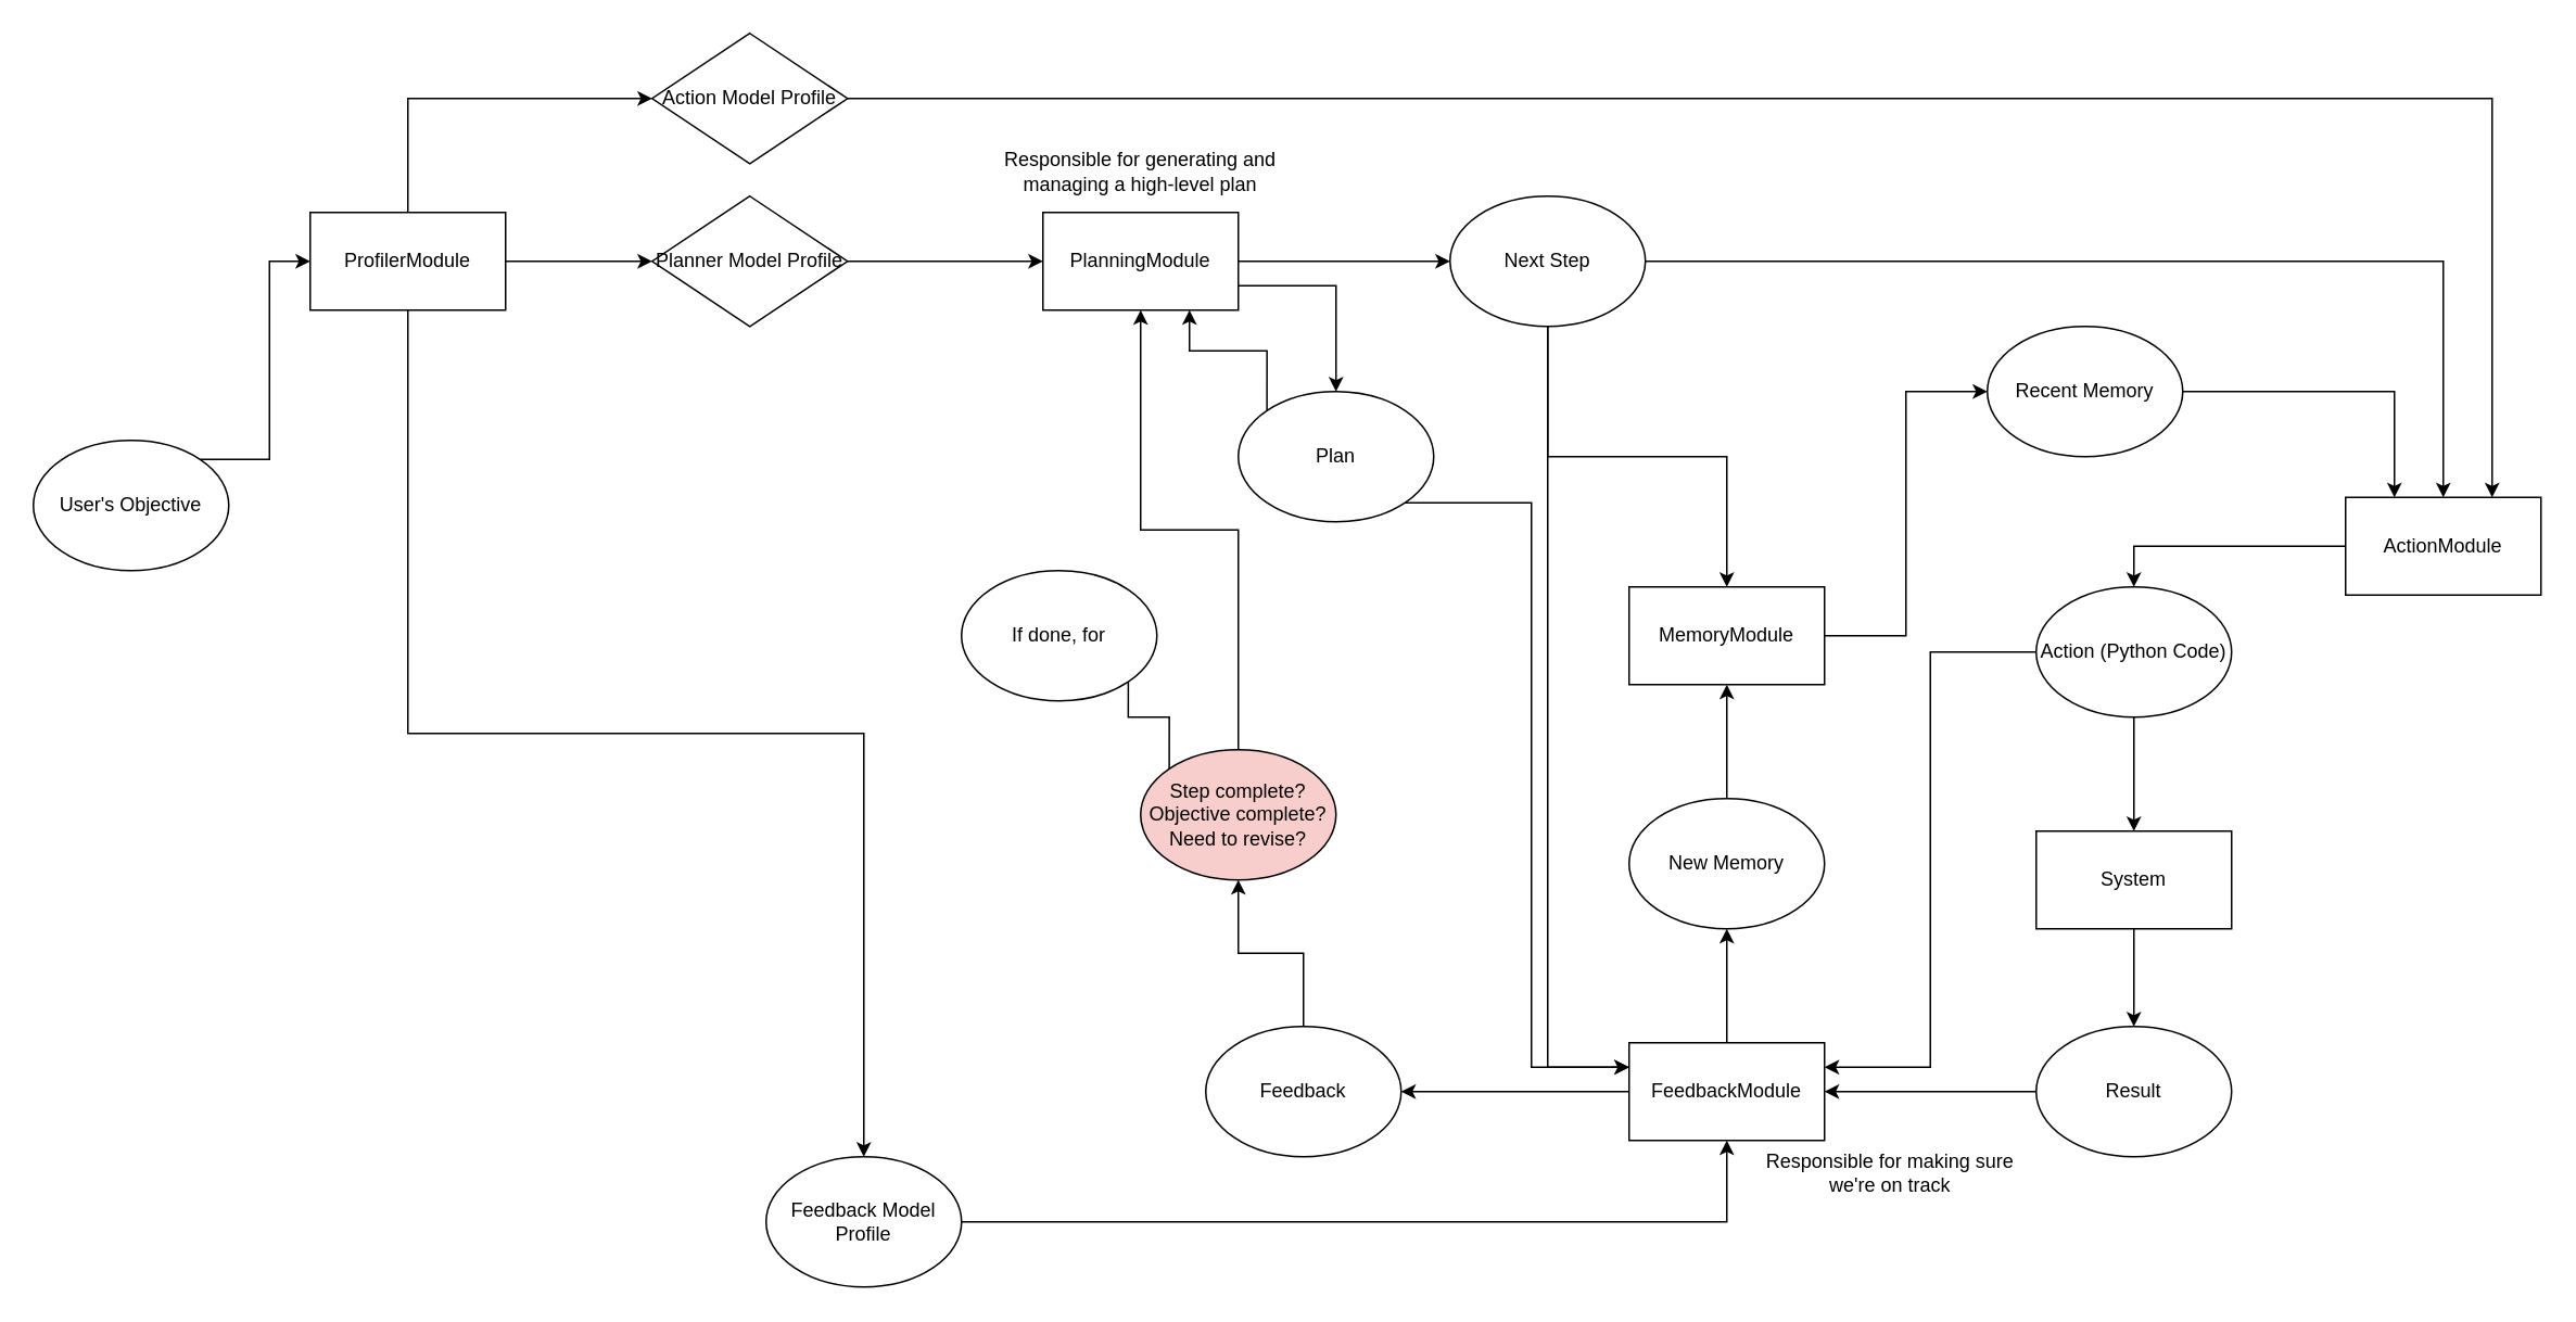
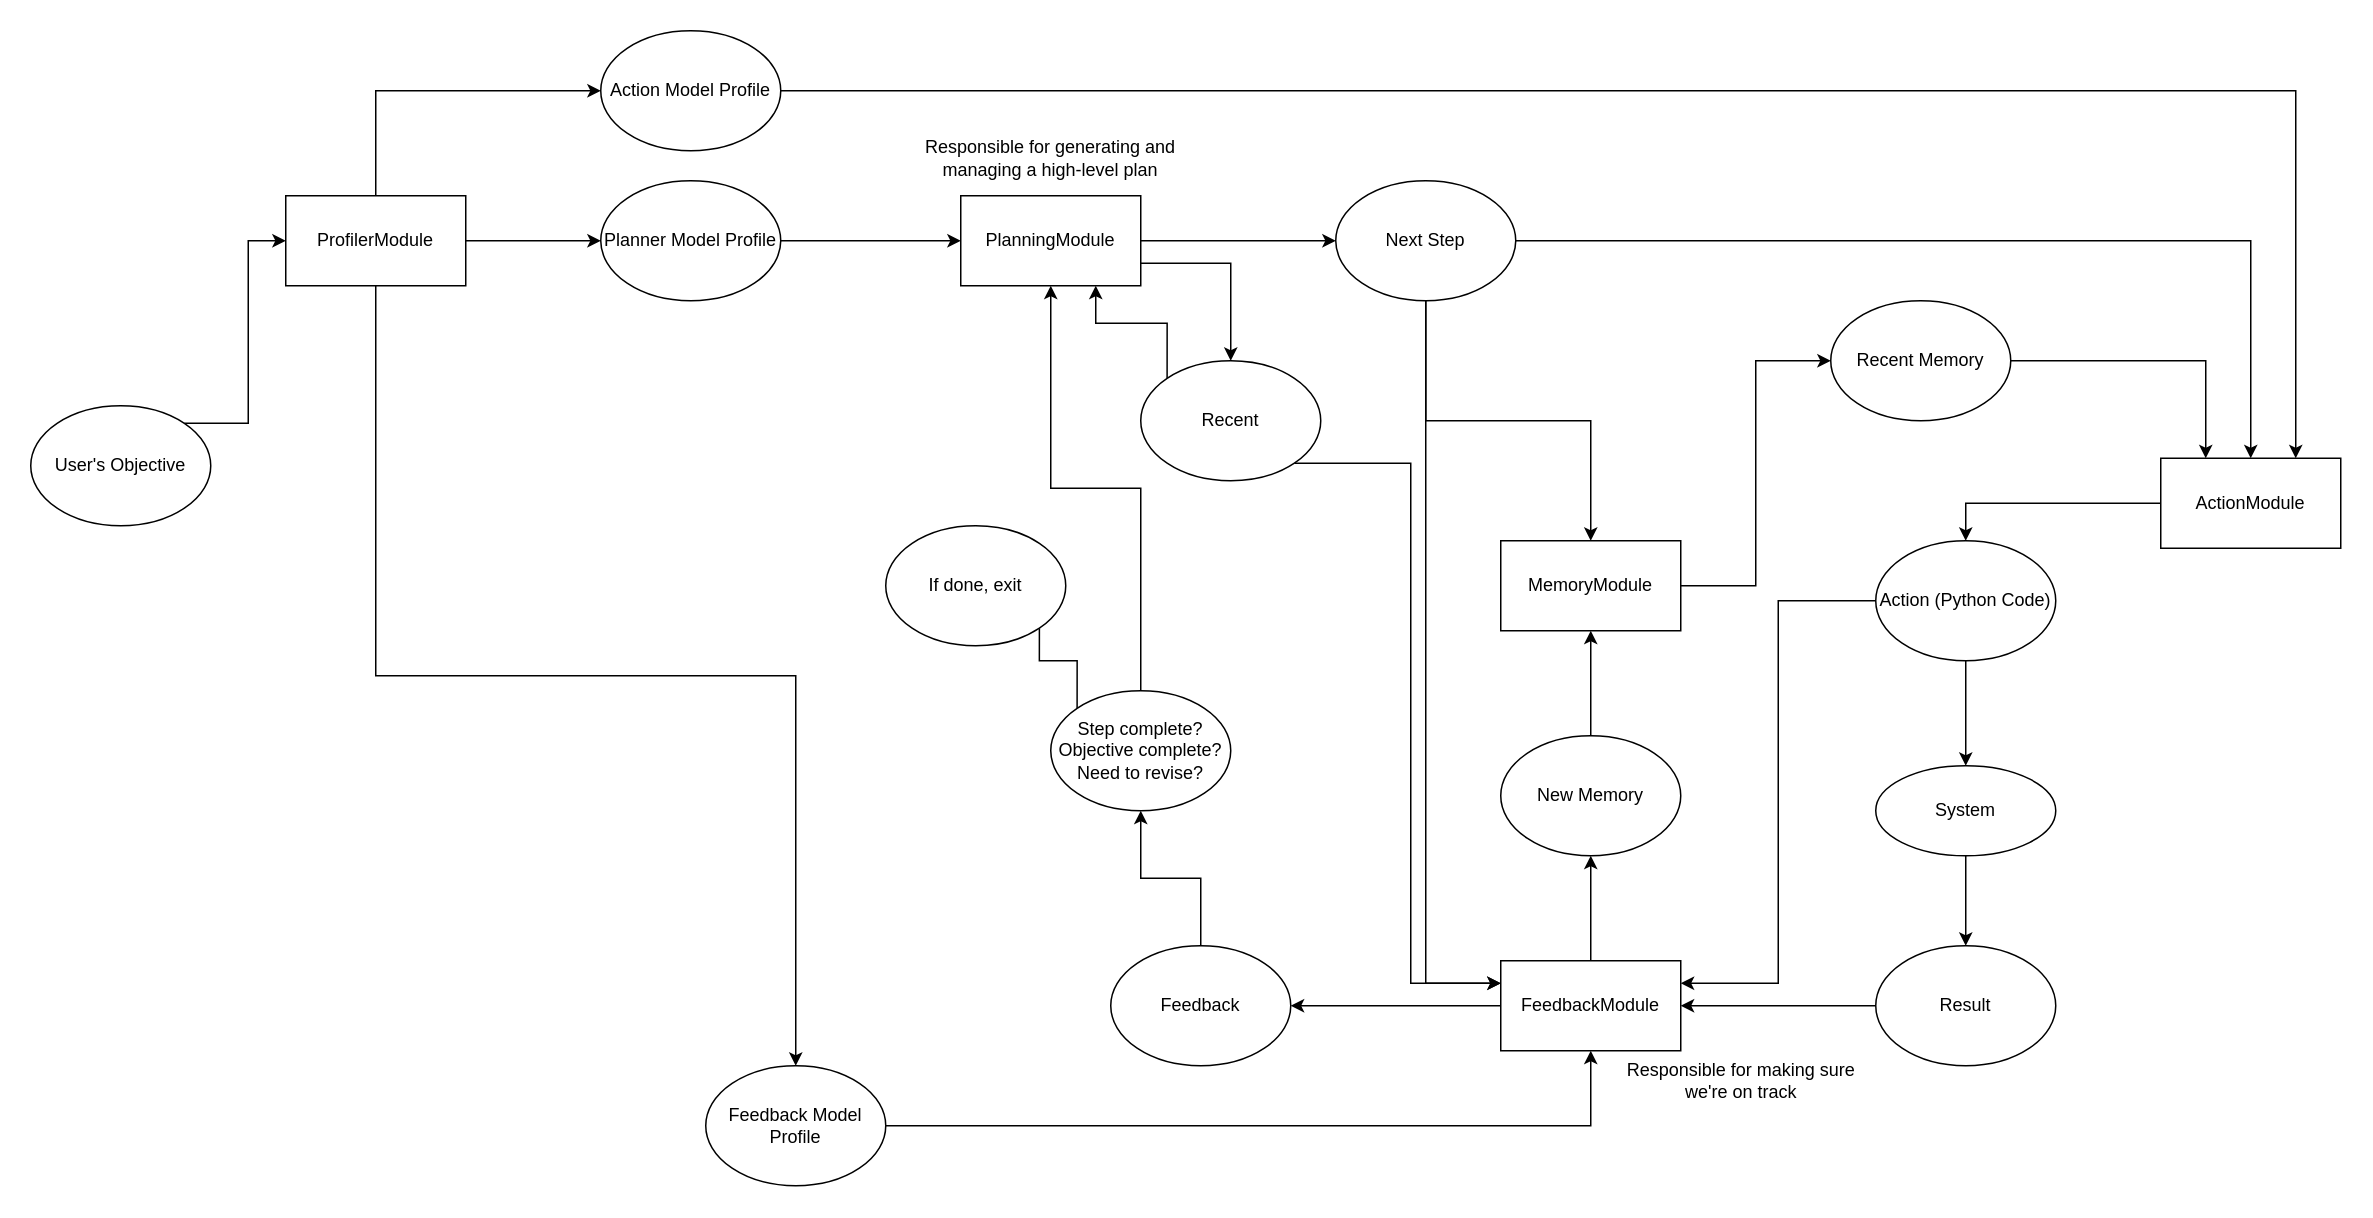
- <mxCell id="41" value="Action Model Profile" style="rhombus;whiteSpace=wrap;html=1;" vertex="1" parent="1"><mxGeometry x="400" y="20" width="120" height="80" as="geometry" /></mxCell>
+ <mxCell id="41" value="Action Model Profile" style="ellipse;whiteSpace=wrap;html=1;" vertex="1" parent="1"><mxGeometry x="400" y="20" width="120" height="80" as="geometry" /></mxCell>
- <mxCell id="7" value="Planner Model Profile" style="rhombus;whiteSpace=wrap;html=1;" vertex="1" parent="1"><mxGeometry x="400" y="120" width="120" height="80" as="geometry" /></mxCell>
+ <mxCell id="7" value="Planner Model Profile" style="ellipse;whiteSpace=wrap;html=1;" vertex="1" parent="1"><mxGeometry x="400" y="120" width="120" height="80" as="geometry" /></mxCell>
- <mxCell id="39" value="Plan" style="ellipse;whiteSpace=wrap;html=1;" vertex="1" parent="1"><mxGeometry x="760" y="240" width="120" height="80" as="geometry" /></mxCell>
+ <mxCell id="39" value="Recent" style="ellipse;whiteSpace=wrap;html=1;" vertex="1" parent="1"><mxGeometry x="760" y="240" width="120" height="80" as="geometry" /></mxCell>
- <mxCell id="45" value="If done, for" style="ellipse;whiteSpace=wrap;html=1;" vertex="1" parent="1"><mxGeometry x="590" y="350" width="120" height="80" as="geometry" /></mxCell>
+ <mxCell id="45" value="If done, exit" style="ellipse;whiteSpace=wrap;html=1;" vertex="1" parent="1"><mxGeometry x="590" y="350" width="120" height="80" as="geometry" /></mxCell>
- <mxCell id="44" value="Step complete? Objective complete? Need to revise?" style="ellipse;whiteSpace=wrap;html=1;fillColor=#f8cecc;" vertex="1" parent="1"><mxGeometry x="700" y="460" width="120" height="80" as="geometry" /></mxCell>
+ <mxCell id="44" value="Step complete? Objective complete? Need to revise?" style="ellipse;whiteSpace=wrap;html=1;" vertex="1" parent="1"><mxGeometry x="700" y="460" width="120" height="80" as="geometry" /></mxCell>
- <mxCell id="36" value="System" style="rounded=0;whiteSpace=wrap;html=1;" vertex="1" parent="1"><mxGeometry x="1250" y="510" width="120" height="60" as="geometry" /></mxCell>
+ <mxCell id="36" value="System" style="ellipse;whiteSpace=wrap;html=1;" vertex="1" parent="1"><mxGeometry x="1250" y="510" width="120" height="60" as="geometry" /></mxCell>
